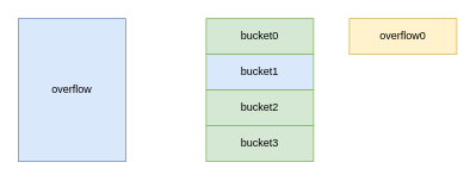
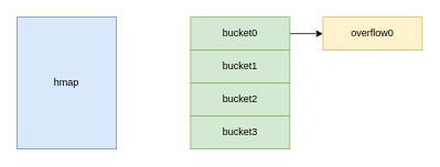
- <mxCell id="3" value="" style="edgeStyle=orthogonalEdgeStyle;rounded=0;orthogonalLoop=1;jettySize=auto;html=1;fontColor=#000000;labelBackgroundColor=none;" edge="1" parent="1" source="4" target="5"><mxGeometry relative="1" as="geometry" /></mxCell>
+ <mxCell id="3" value="" style="edgeStyle=orthogonalEdgeStyle;rounded=0;orthogonalLoop=1;jettySize=auto;html=1;fontColor=#000000;labelBackgroundColor=none;" edge="1" parent="1" source="4" target="8"><mxGeometry relative="1" as="geometry" /></mxCell>
- <mxCell id="5" value="&lt;span style=&quot;font-family: Helvetica; font-size: 12px; font-style: normal; font-variant-ligatures: normal; font-variant-caps: normal; font-weight: 400; letter-spacing: normal; orphans: 2; text-align: center; text-indent: 0px; text-transform: none; widows: 2; word-spacing: 0px; -webkit-text-stroke-width: 0px; text-decoration-thickness: initial; text-decoration-style: initial; text-decoration-color: initial; float: none; display: inline !important;&quot;&gt;bucket1&lt;/span&gt;" style="rounded=0;whiteSpace=wrap;html=1;fillColor=#dae8fc;strokeColor=#82b366;fontColor=#000000;labelBackgroundColor=none;" vertex="1" parent="1"><mxGeometry x="230" y="60" width="120" height="40" as="geometry" /></mxCell>
+ <mxCell id="5" value="&lt;span style=&quot;font-family: Helvetica; font-size: 12px; font-style: normal; font-variant-ligatures: normal; font-variant-caps: normal; font-weight: 400; letter-spacing: normal; orphans: 2; text-align: center; text-indent: 0px; text-transform: none; widows: 2; word-spacing: 0px; -webkit-text-stroke-width: 0px; text-decoration-thickness: initial; text-decoration-style: initial; text-decoration-color: initial; float: none; display: inline !important;&quot;&gt;bucket1&lt;/span&gt;" style="rounded=0;whiteSpace=wrap;html=1;fillColor=#d5e8d4;strokeColor=#82b366;fontColor=#000000;labelBackgroundColor=none;" vertex="1" parent="1"><mxGeometry x="230" y="60" width="120" height="40" as="geometry" /></mxCell>
- <mxCell id="2" value="overflow" style="rounded=0;whiteSpace=wrap;html=1;fillColor=#dae8fc;strokeColor=#6c8ebf;fontColor=#000000;labelBackgroundColor=none;" vertex="1" parent="1"><mxGeometry x="20" y="20" width="120" height="160" as="geometry" /></mxCell>
+ <mxCell id="2" value="hmap" style="rounded=0;whiteSpace=wrap;html=1;fillColor=#dae8fc;strokeColor=#6c8ebf;fontColor=#000000;labelBackgroundColor=none;" vertex="1" parent="1"><mxGeometry x="20" y="20" width="120" height="160" as="geometry" /></mxCell>
